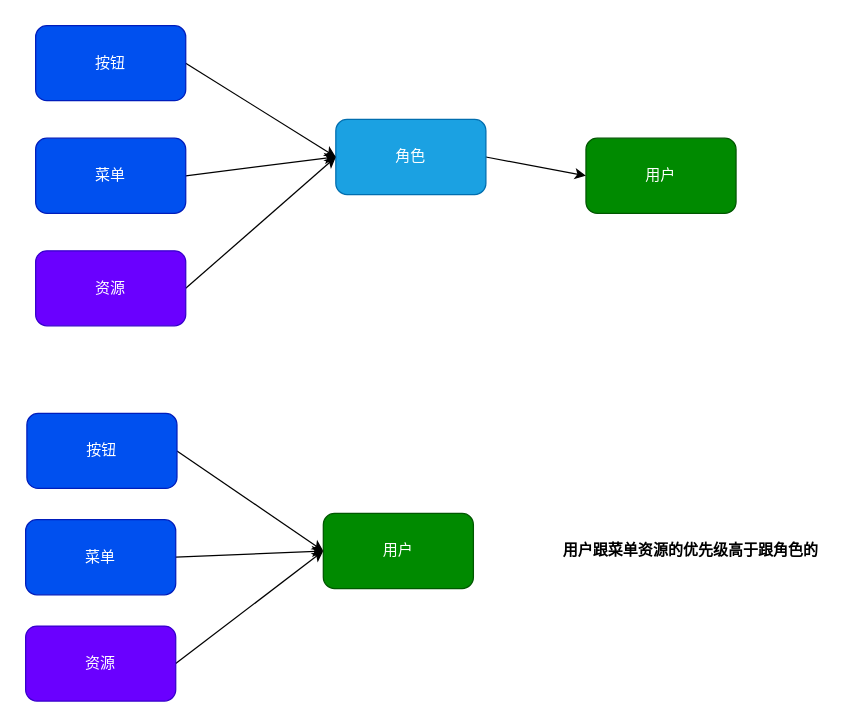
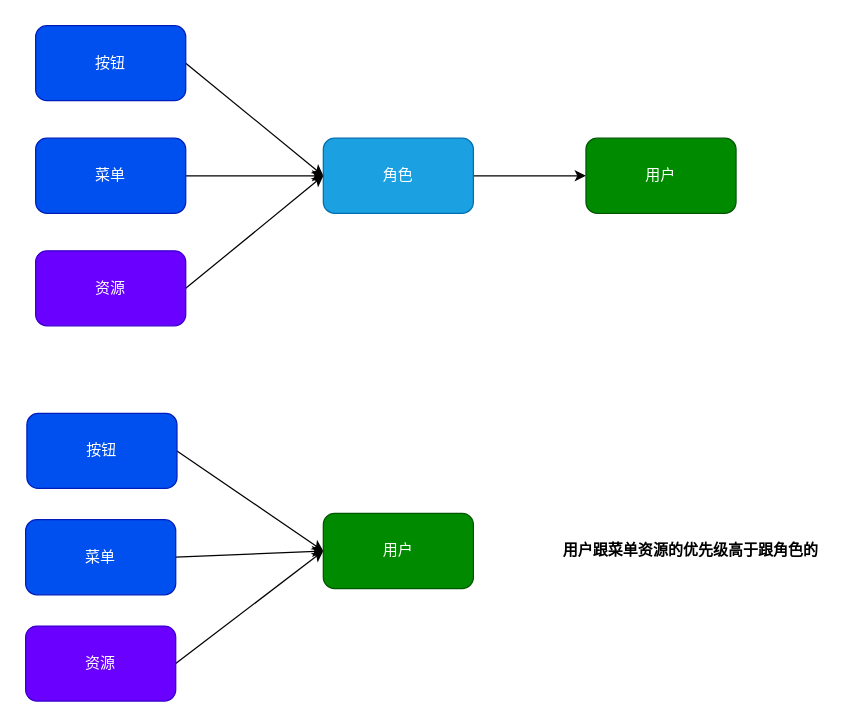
- <mxCell id="6" value="角色" style="rounded=1;whiteSpace=wrap;html=1;fillColor=#1ba1e2;fontColor=#ffffff;strokeColor=#006EAF;" vertex="1" parent="1"><mxGeometry x="268" y="95" width="120" height="60" as="geometry" /></mxCell>
+ <mxCell id="6" value="角色" style="rounded=1;whiteSpace=wrap;html=1;fillColor=#1ba1e2;fontColor=#ffffff;strokeColor=#006EAF;" vertex="1" parent="1"><mxGeometry x="258" y="110" width="120" height="60" as="geometry" /></mxCell>
